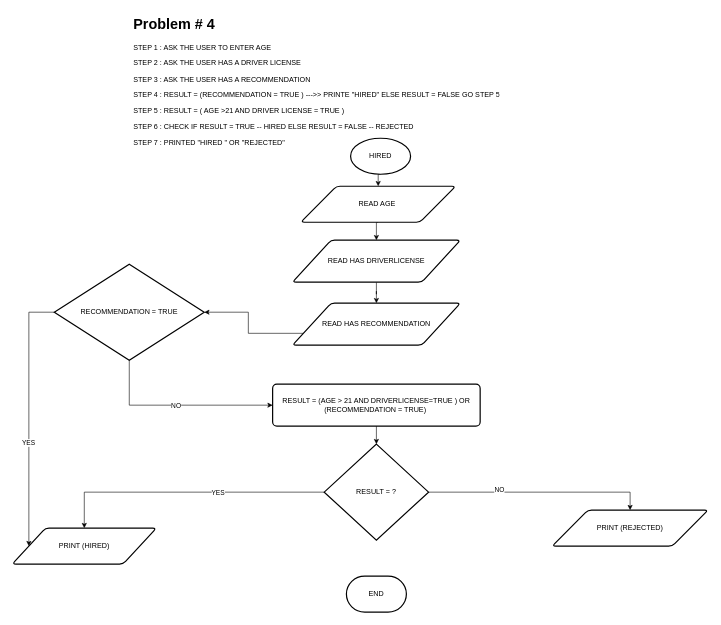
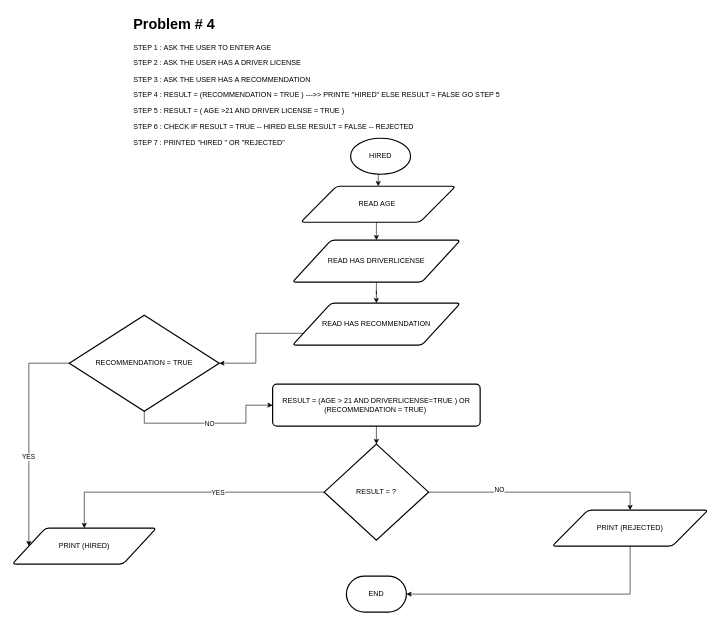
- <mxCell id="26" value="RECOMMENDATION = TRUE" style="strokeWidth=2;html=1;shape=mxgraph.flowchart.decision;whiteSpace=wrap;" vertex="1" parent="1"><mxGeometry x="90" y="440" width="250" height="160" as="geometry" /></mxCell>
+ <mxCell id="26" value="RECOMMENDATION = TRUE" style="strokeWidth=2;html=1;shape=mxgraph.flowchart.decision;whiteSpace=wrap;" vertex="1" parent="1"><mxGeometry x="115" y="525" width="250" height="160" as="geometry" /></mxCell>
+ <mxCell id="18" style="edgeStyle=orthogonalEdgeStyle;rounded=0;orthogonalLoop=1;jettySize=auto;html=1;exitX=0.5;exitY=1;exitDx=0;exitDy=0;entryX=1;entryY=0.5;entryDx=0;entryDy=0;entryPerimeter=0;" edge="1" parent="1" source="16" target="17"><mxGeometry relative="1" as="geometry" /></mxCell>
